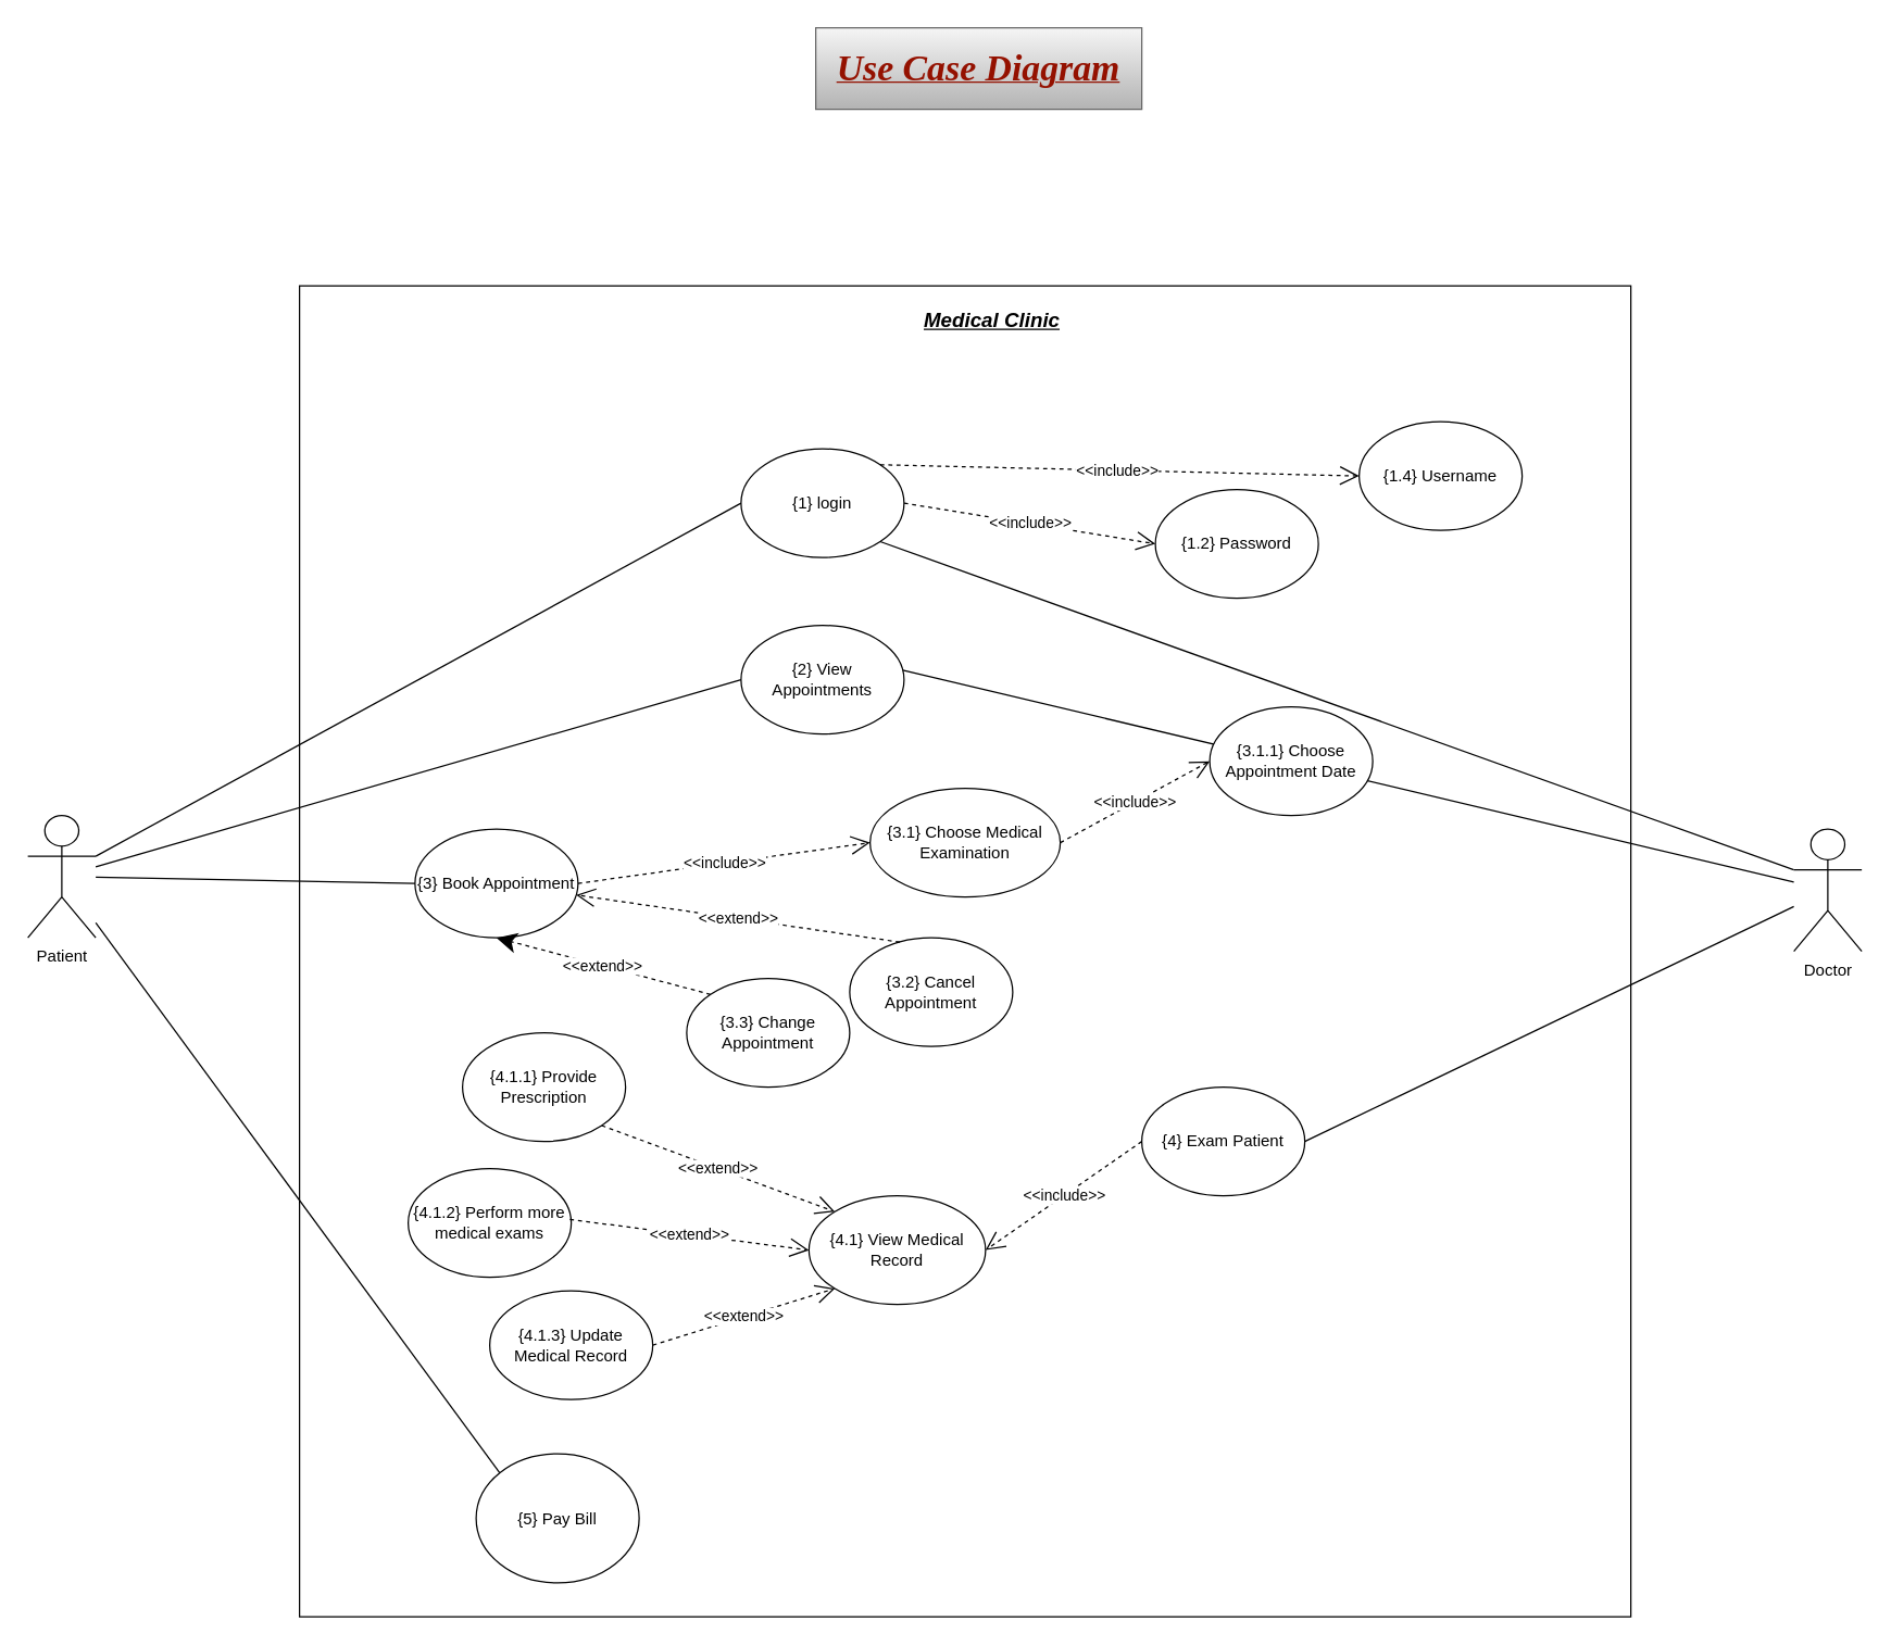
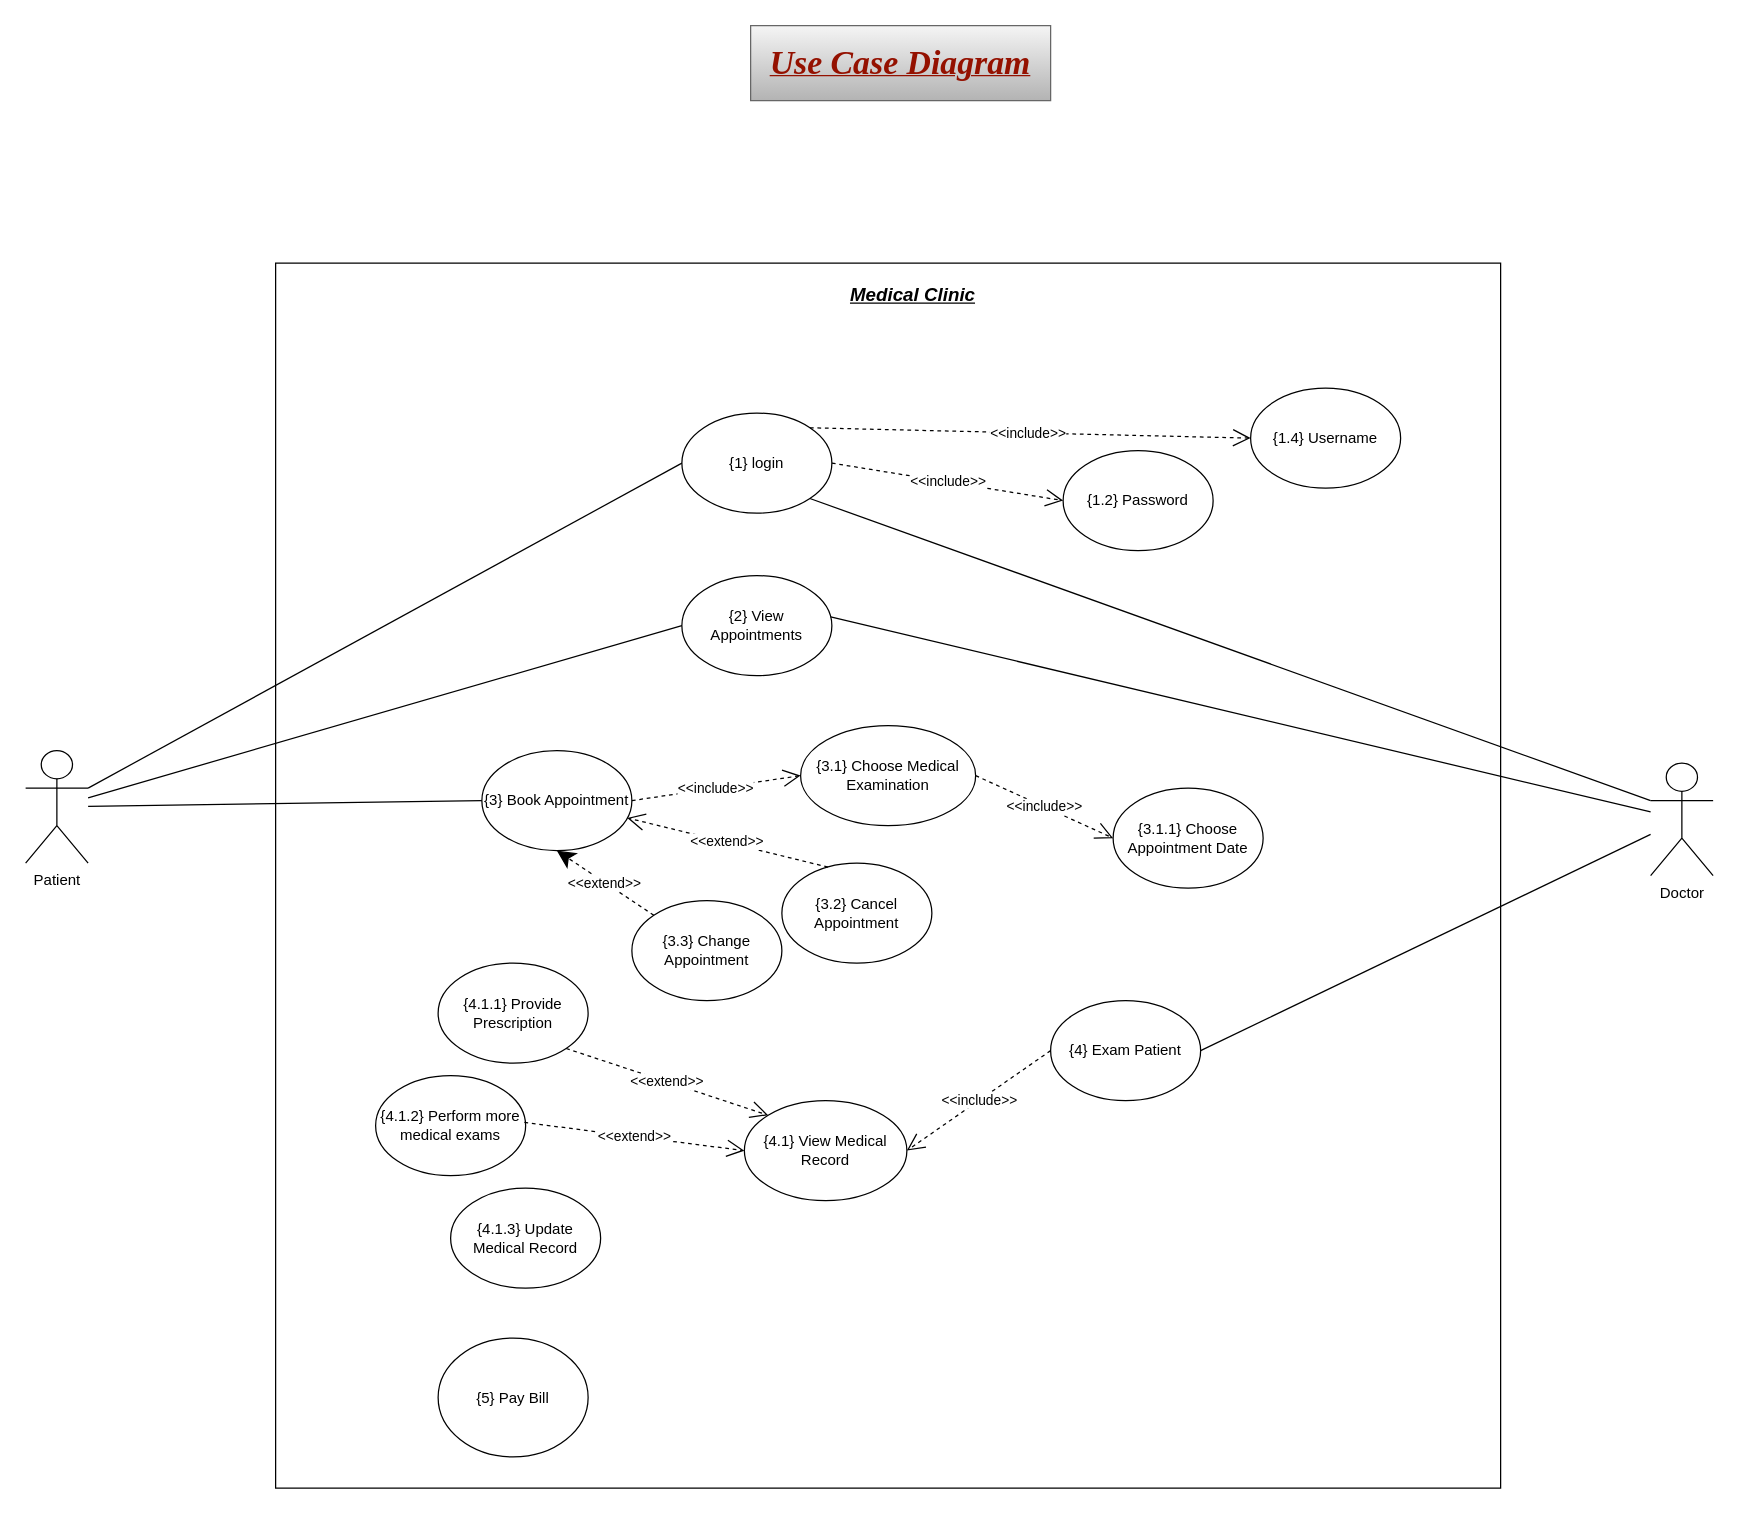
- <mxCell id="24" value="{3.1.1} Choose Appointment Date " style="ellipse;whiteSpace=wrap;html=1;" parent="1" vertex="1"><mxGeometry x="890" y="520" width="120" height="80" as="geometry" /></mxCell>
+ <mxCell id="24" value="{3.1.1} Choose Appointment Date " style="ellipse;whiteSpace=wrap;html=1;" parent="1" vertex="1"><mxGeometry x="890" y="630" width="120" height="80" as="geometry" /></mxCell>
- <mxCell id="9" value="{3} Book Appointment " style="ellipse;whiteSpace=wrap;html=1;" parent="1" vertex="1"><mxGeometry x="305" y="610" width="120" height="80" as="geometry" /></mxCell>
+ <mxCell id="9" value="{3} Book Appointment " style="ellipse;whiteSpace=wrap;html=1;" parent="1" vertex="1"><mxGeometry x="385" y="600" width="120" height="80" as="geometry" /></mxCell>
- <mxCell id="33" value="{4.1.1} Provide Prescription " style="ellipse;whiteSpace=wrap;html=1;" parent="1" vertex="1"><mxGeometry x="340" y="760" width="120" height="80" as="geometry" /></mxCell>
+ <mxCell id="33" value="{4.1.1} Provide Prescription " style="ellipse;whiteSpace=wrap;html=1;" parent="1" vertex="1"><mxGeometry x="350" y="770" width="120" height="80" as="geometry" /></mxCell>
- <mxCell id="34" value="" style="endArrow=none;html=1;rounded=0;entryX=0;entryY=0;entryDx=0;entryDy=0;" parent="1" source="5" target="35" edge="1"><mxGeometry width="50" height="50" relative="1" as="geometry"><mxPoint x="70" y="650" as="sourcePoint" /><mxPoint x="390" y="680" as="targetPoint" /></mxGeometry></mxCell>
- <mxCell id="32" value="&amp;lt;&amp;lt;extend&amp;gt;&amp;gt;" style="endArrow=open;endSize=12;dashed=1;html=1;rounded=0;exitX=1;exitY=0.5;exitDx=0;exitDy=0;entryX=0;entryY=1;entryDx=0;entryDy=0;" parent="1" source="31" target="15" edge="1"><mxGeometry width="160" relative="1" as="geometry"><mxPoint x="460" y="640" as="sourcePoint" /><mxPoint x="555" y="683" as="targetPoint" /><mxPoint as="offset" /><Array as="points" /></mxGeometry></mxCell>
